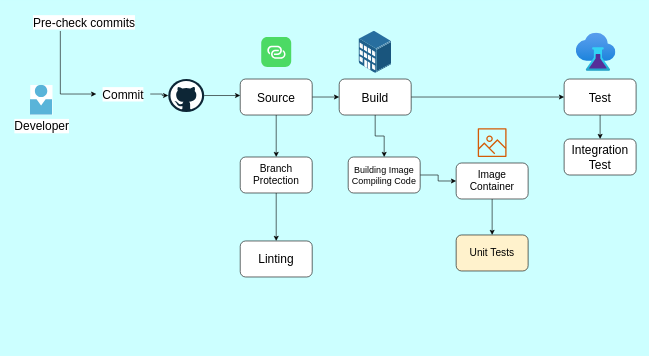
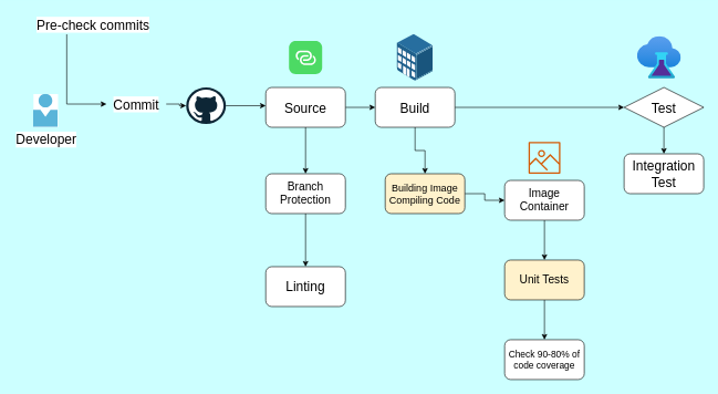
- <mxCell id="12" value="&lt;font style=&quot;font-size: 20px;&quot;&gt;Test&lt;/font&gt;" style="rounded=1;whiteSpace=wrap;html=1;" vertex="1" parent="1"><mxGeometry x="940" y="131" width="120" height="60" as="geometry" /></mxCell>
+ <mxCell id="12" value="&lt;font style=&quot;font-size: 20px;&quot;&gt;Test&lt;/font&gt;" style="rhombus;whiteSpace=wrap;html=1;" vertex="1" parent="1"><mxGeometry x="940" y="131" width="120" height="60" as="geometry" /></mxCell>
- <mxCell id="15" value="&lt;font style=&quot;font-size: 15px;&quot;&gt;Building Image Compiling Code&lt;/font&gt;" style="rounded=1;whiteSpace=wrap;html=1;" vertex="1" parent="1"><mxGeometry x="580" y="261" width="120" height="60" as="geometry" /></mxCell>
+ <mxCell id="15" value="&lt;font style=&quot;font-size: 15px;&quot;&gt;Building Image Compiling Code&lt;/font&gt;" style="rounded=1;whiteSpace=wrap;html=1;fillColor=#fff2cc;" vertex="1" parent="1"><mxGeometry x="580" y="261" width="120" height="60" as="geometry" /></mxCell>
+ <mxCell id="18" style="edgeStyle=orthogonalEdgeStyle;rounded=0;orthogonalLoop=1;jettySize=auto;html=1;entryX=0.5;entryY=0;entryDx=0;entryDy=0;fontSize=20;" edge="1" parent="1" source="19" target="20"><mxGeometry relative="1" as="geometry" /></mxCell>
+ <mxCell id="20" value="&lt;font style=&quot;font-size: 14px;&quot;&gt;Check 90-80% of code coverage&lt;/font&gt;" style="rounded=1;whiteSpace=wrap;html=1;" vertex="1" parent="1"><mxGeometry x="760" y="511" width="120" height="60" as="geometry" /></mxCell>
